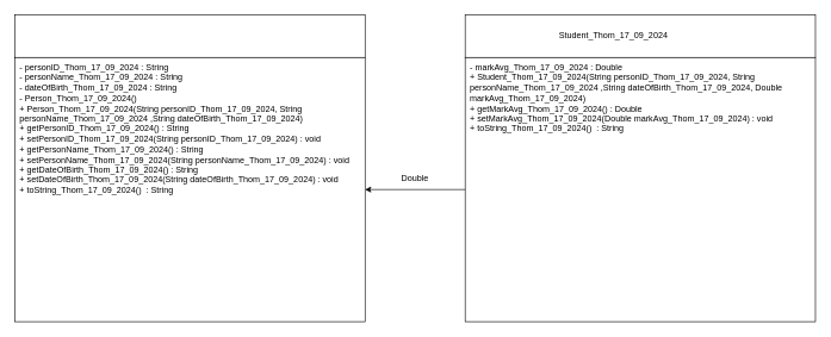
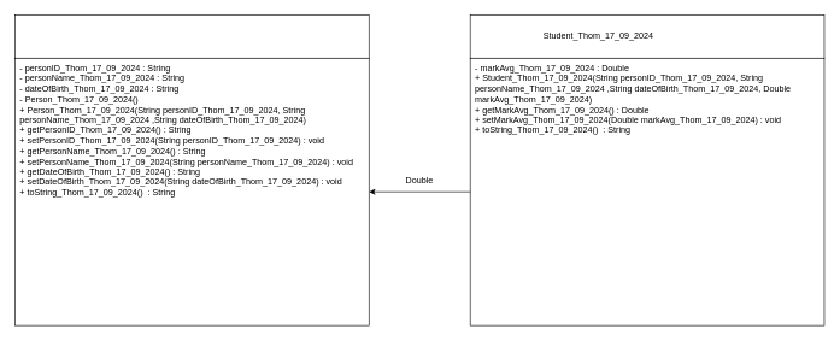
- <mxCell id="7" value="Student_Thom_17_09_2024" style="text;html=1;align=center;verticalAlign=middle;whiteSpace=wrap;rounded=0;" vertex="1" parent="1"><mxGeometry x="775" y="32.5" width="165" height="35" as="geometry" /></mxCell>
+ <mxCell id="7" value="Student_Thom_17_09_2024" style="text;html=1;align=center;verticalAlign=middle;whiteSpace=wrap;rounded=0;" vertex="1" parent="1"><mxGeometry x="745" y="32.5" width="165" height="35" as="geometry" /></mxCell>
